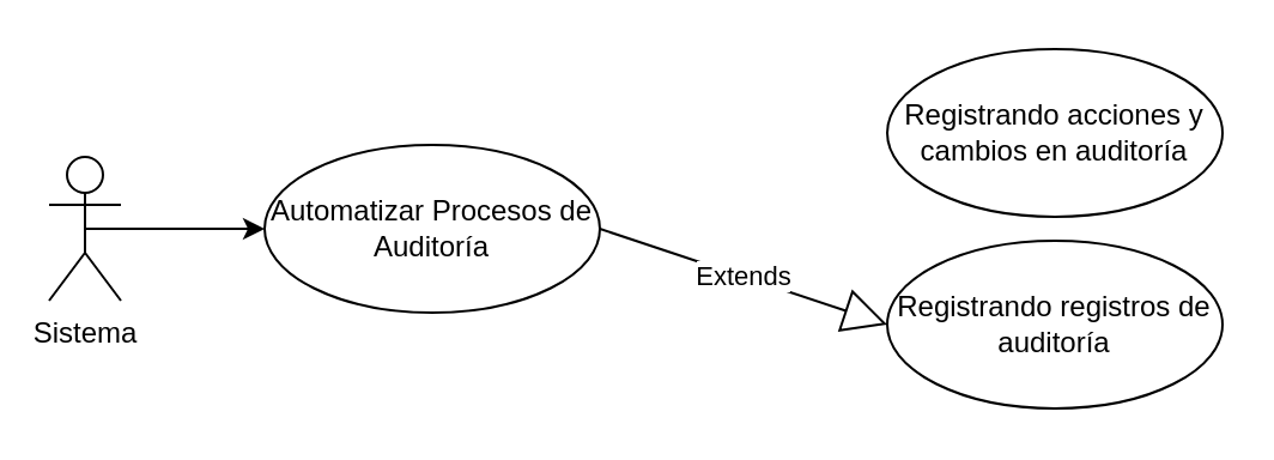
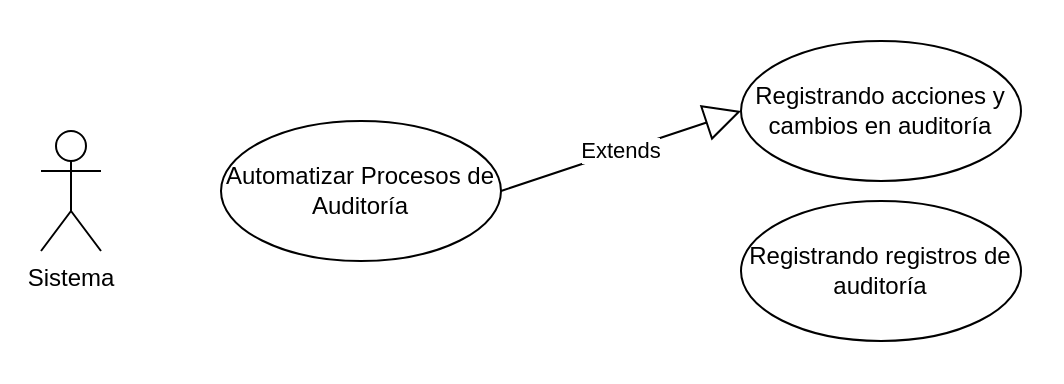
+ <mxCell id="7" value="Extends" style="endArrow=block;endSize=16;endFill=0;html=1;rounded=0;exitX=1;exitY=0.5;exitDx=0;exitDy=0;entryX=0;entryY=0.5;entryDx=0;entryDy=0;" edge="1" parent="1" source="4" target="5"><mxGeometry width="160" relative="1" as="geometry"><mxPoint x="280" y="210" as="sourcePoint" /><mxPoint x="440" y="210" as="targetPoint" /></mxGeometry></mxCell>
- <mxCell id="2" style="edgeStyle=orthogonalEdgeStyle;rounded=0;orthogonalLoop=1;jettySize=auto;html=1;exitX=0.5;exitY=0.5;exitDx=0;exitDy=0;exitPerimeter=0;entryX=0;entryY=0.5;entryDx=0;entryDy=0;" edge="1" parent="1" source="3" target="4"><mxGeometry relative="1" as="geometry" /></mxCell>
- <mxCell id="8" value="Extends" style="endArrow=block;endSize=16;endFill=0;html=1;rounded=0;exitX=1;exitY=0.5;exitDx=0;exitDy=0;entryX=0;entryY=0.5;entryDx=0;entryDy=0;" edge="1" parent="1" source="4" target="6"><mxGeometry width="160" relative="1" as="geometry"><mxPoint x="110" y="-210" as="sourcePoint" /><mxPoint x="270" y="-210" as="targetPoint" /></mxGeometry></mxCell>
